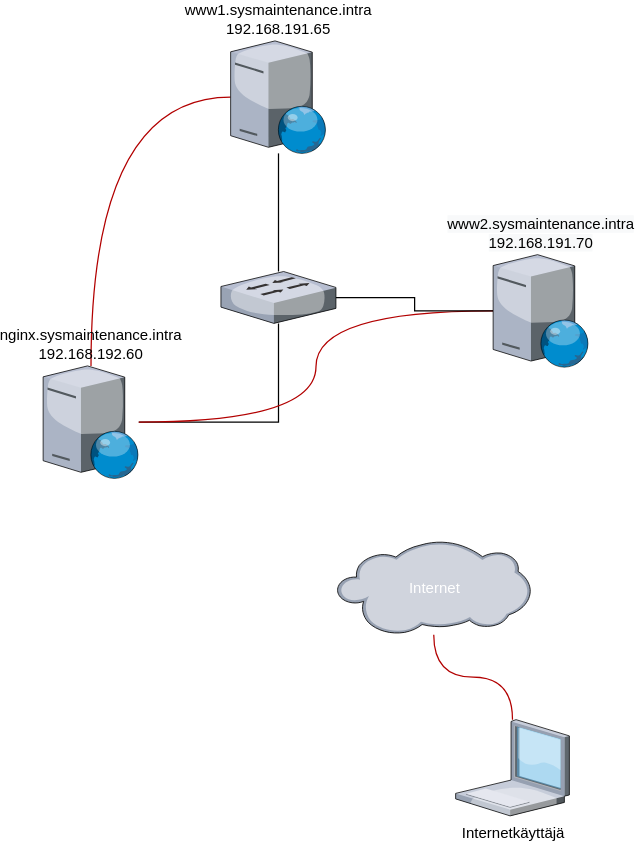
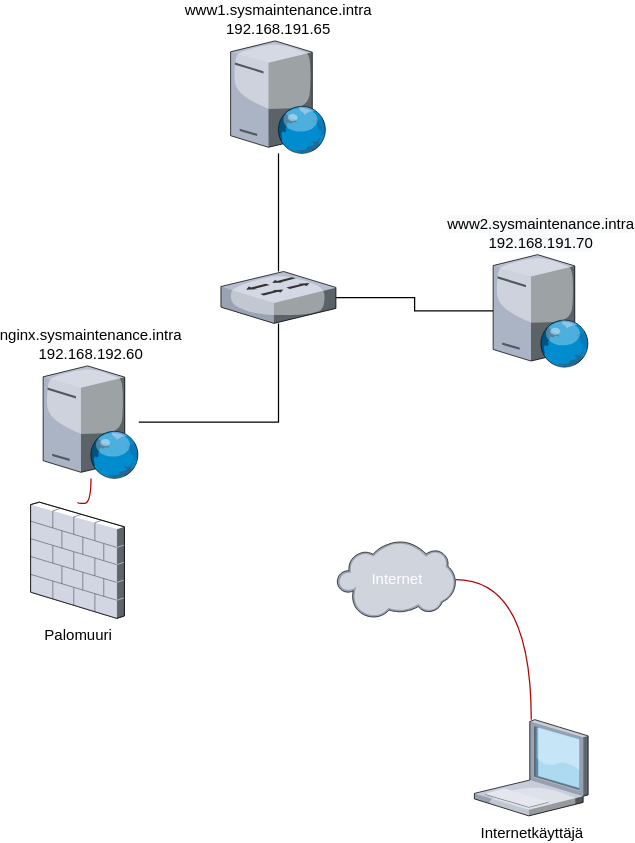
- <mxCell id="3" style="edgeStyle=orthogonalEdgeStyle;curved=1;orthogonalLoop=1;jettySize=auto;html=1;startArrow=none;startFill=0;endArrow=none;endFill=0;fillColor=#e51400;strokeColor=#B20000;" edge="1" parent="1" source="4" target="8"><mxGeometry relative="1" as="geometry" /></mxCell>
- <mxCell id="6" style="edgeStyle=orthogonalEdgeStyle;curved=1;orthogonalLoop=1;jettySize=auto;html=1;startArrow=none;startFill=0;endArrow=none;endFill=0;fillColor=#e51400;strokeColor=#B20000;" edge="1" parent="1" source="8" target="10"><mxGeometry relative="1" as="geometry" /></mxCell>
+ <mxCell id="7" style="edgeStyle=orthogonalEdgeStyle;curved=1;orthogonalLoop=1;jettySize=auto;html=1;startArrow=none;startFill=0;endArrow=none;endFill=0;fillColor=#e51400;strokeColor=#B20000;" edge="1" parent="1" source="8" target="12"><mxGeometry relative="1" as="geometry" /></mxCell>
+ <mxCell id="12" value="Palomuuri" style="verticalLabelPosition=bottom;sketch=0;aspect=fixed;html=1;verticalAlign=top;strokeColor=none;align=center;outlineConnect=0;shape=mxgraph.citrix.firewall;" vertex="1" parent="1"><mxGeometry x="20" y="389" width="75" height="93" as="geometry" /></mxCell>
- <mxCell id="14" value="Internet" style="verticalLabelPosition=middle;sketch=0;aspect=fixed;html=1;verticalAlign=middle;strokeColor=#B20000;align=center;outlineConnect=0;shape=mxgraph.citrix.cloud;labelPosition=center;fillColor=#e51400;fontColor=#ffffff;" vertex="1" parent="1"><mxGeometry x="265" y="420" width="155" height="75" as="geometry" /></mxCell>
+ <mxCell id="14" value="Internet" style="verticalLabelPosition=middle;sketch=0;aspect=fixed;html=1;verticalAlign=middle;strokeColor=#B20000;align=center;outlineConnect=0;shape=mxgraph.citrix.cloud;labelPosition=center;fillColor=#e51400;fontColor=#ffffff;" vertex="1" parent="1"><mxGeometry x="265" y="420" width="95" height="62" as="geometry" /></mxCell>
- <mxCell id="15" value="Internetkäyttäjä" style="verticalLabelPosition=bottom;sketch=0;aspect=fixed;html=1;verticalAlign=top;strokeColor=none;align=center;outlineConnect=0;shape=mxgraph.citrix.laptop_1;" vertex="1" parent="1"><mxGeometry x="360" y="563" width="91" height="77" as="geometry" /></mxCell>
+ <mxCell id="15" value="Internetkäyttäjä" style="verticalLabelPosition=bottom;sketch=0;aspect=fixed;html=1;verticalAlign=top;strokeColor=none;align=center;outlineConnect=0;shape=mxgraph.citrix.laptop_1;" vertex="1" parent="1"><mxGeometry x="375" y="563" width="91" height="77" as="geometry" /></mxCell>
